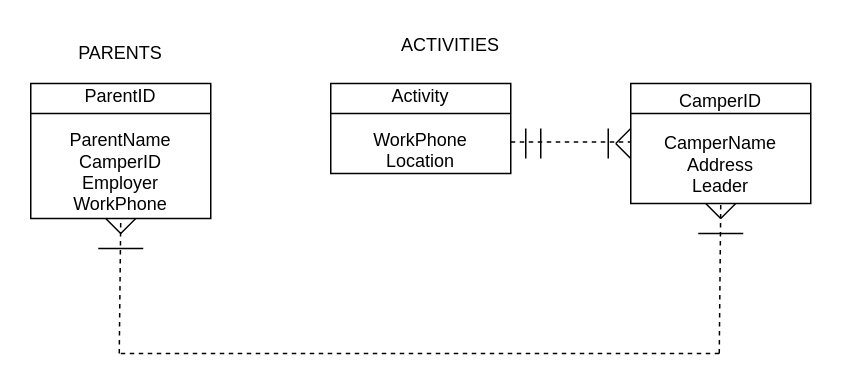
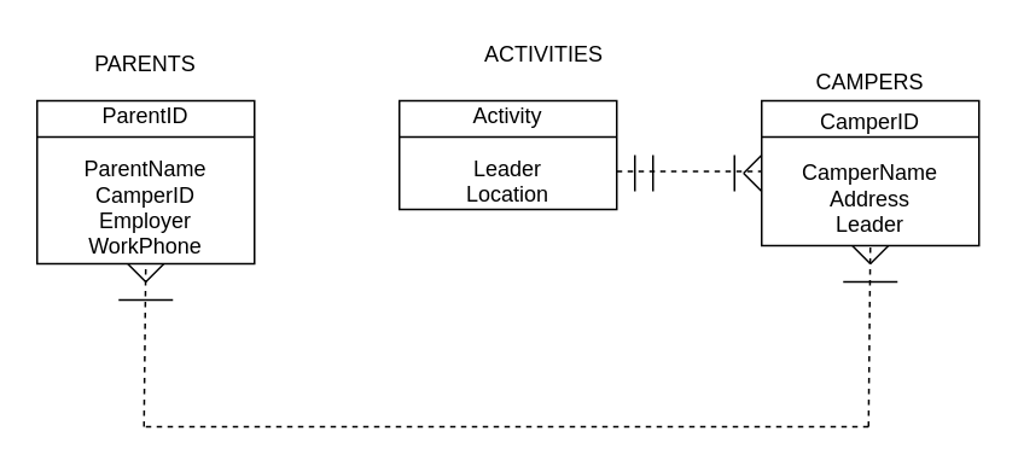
+ <mxCell id="7" value="CAMPERS" style="text;html=1;strokeColor=none;fillColor=none;align=center;verticalAlign=middle;whiteSpace=wrap;rounded=0;" parent="1" vertex="1"><mxGeometry x="420" y="35" width="120" height="20" as="geometry" /></mxCell>
- <mxCell id="4" value="Activity&lt;br&gt;&lt;br&gt;WorkPhone&lt;br&gt;Location" style="text;html=1;strokeColor=none;fillColor=none;align=center;verticalAlign=middle;whiteSpace=wrap;rounded=0;" parent="1" vertex="1"><mxGeometry x="220" y="55" width="120" height="60" as="geometry" /></mxCell>
+ <mxCell id="4" value="Activity&lt;br&gt;&lt;br&gt;Leader&lt;br&gt;Location" style="text;html=1;strokeColor=none;fillColor=none;align=center;verticalAlign=middle;whiteSpace=wrap;rounded=0;" parent="1" vertex="1"><mxGeometry x="220" y="55" width="120" height="60" as="geometry" /></mxCell>
